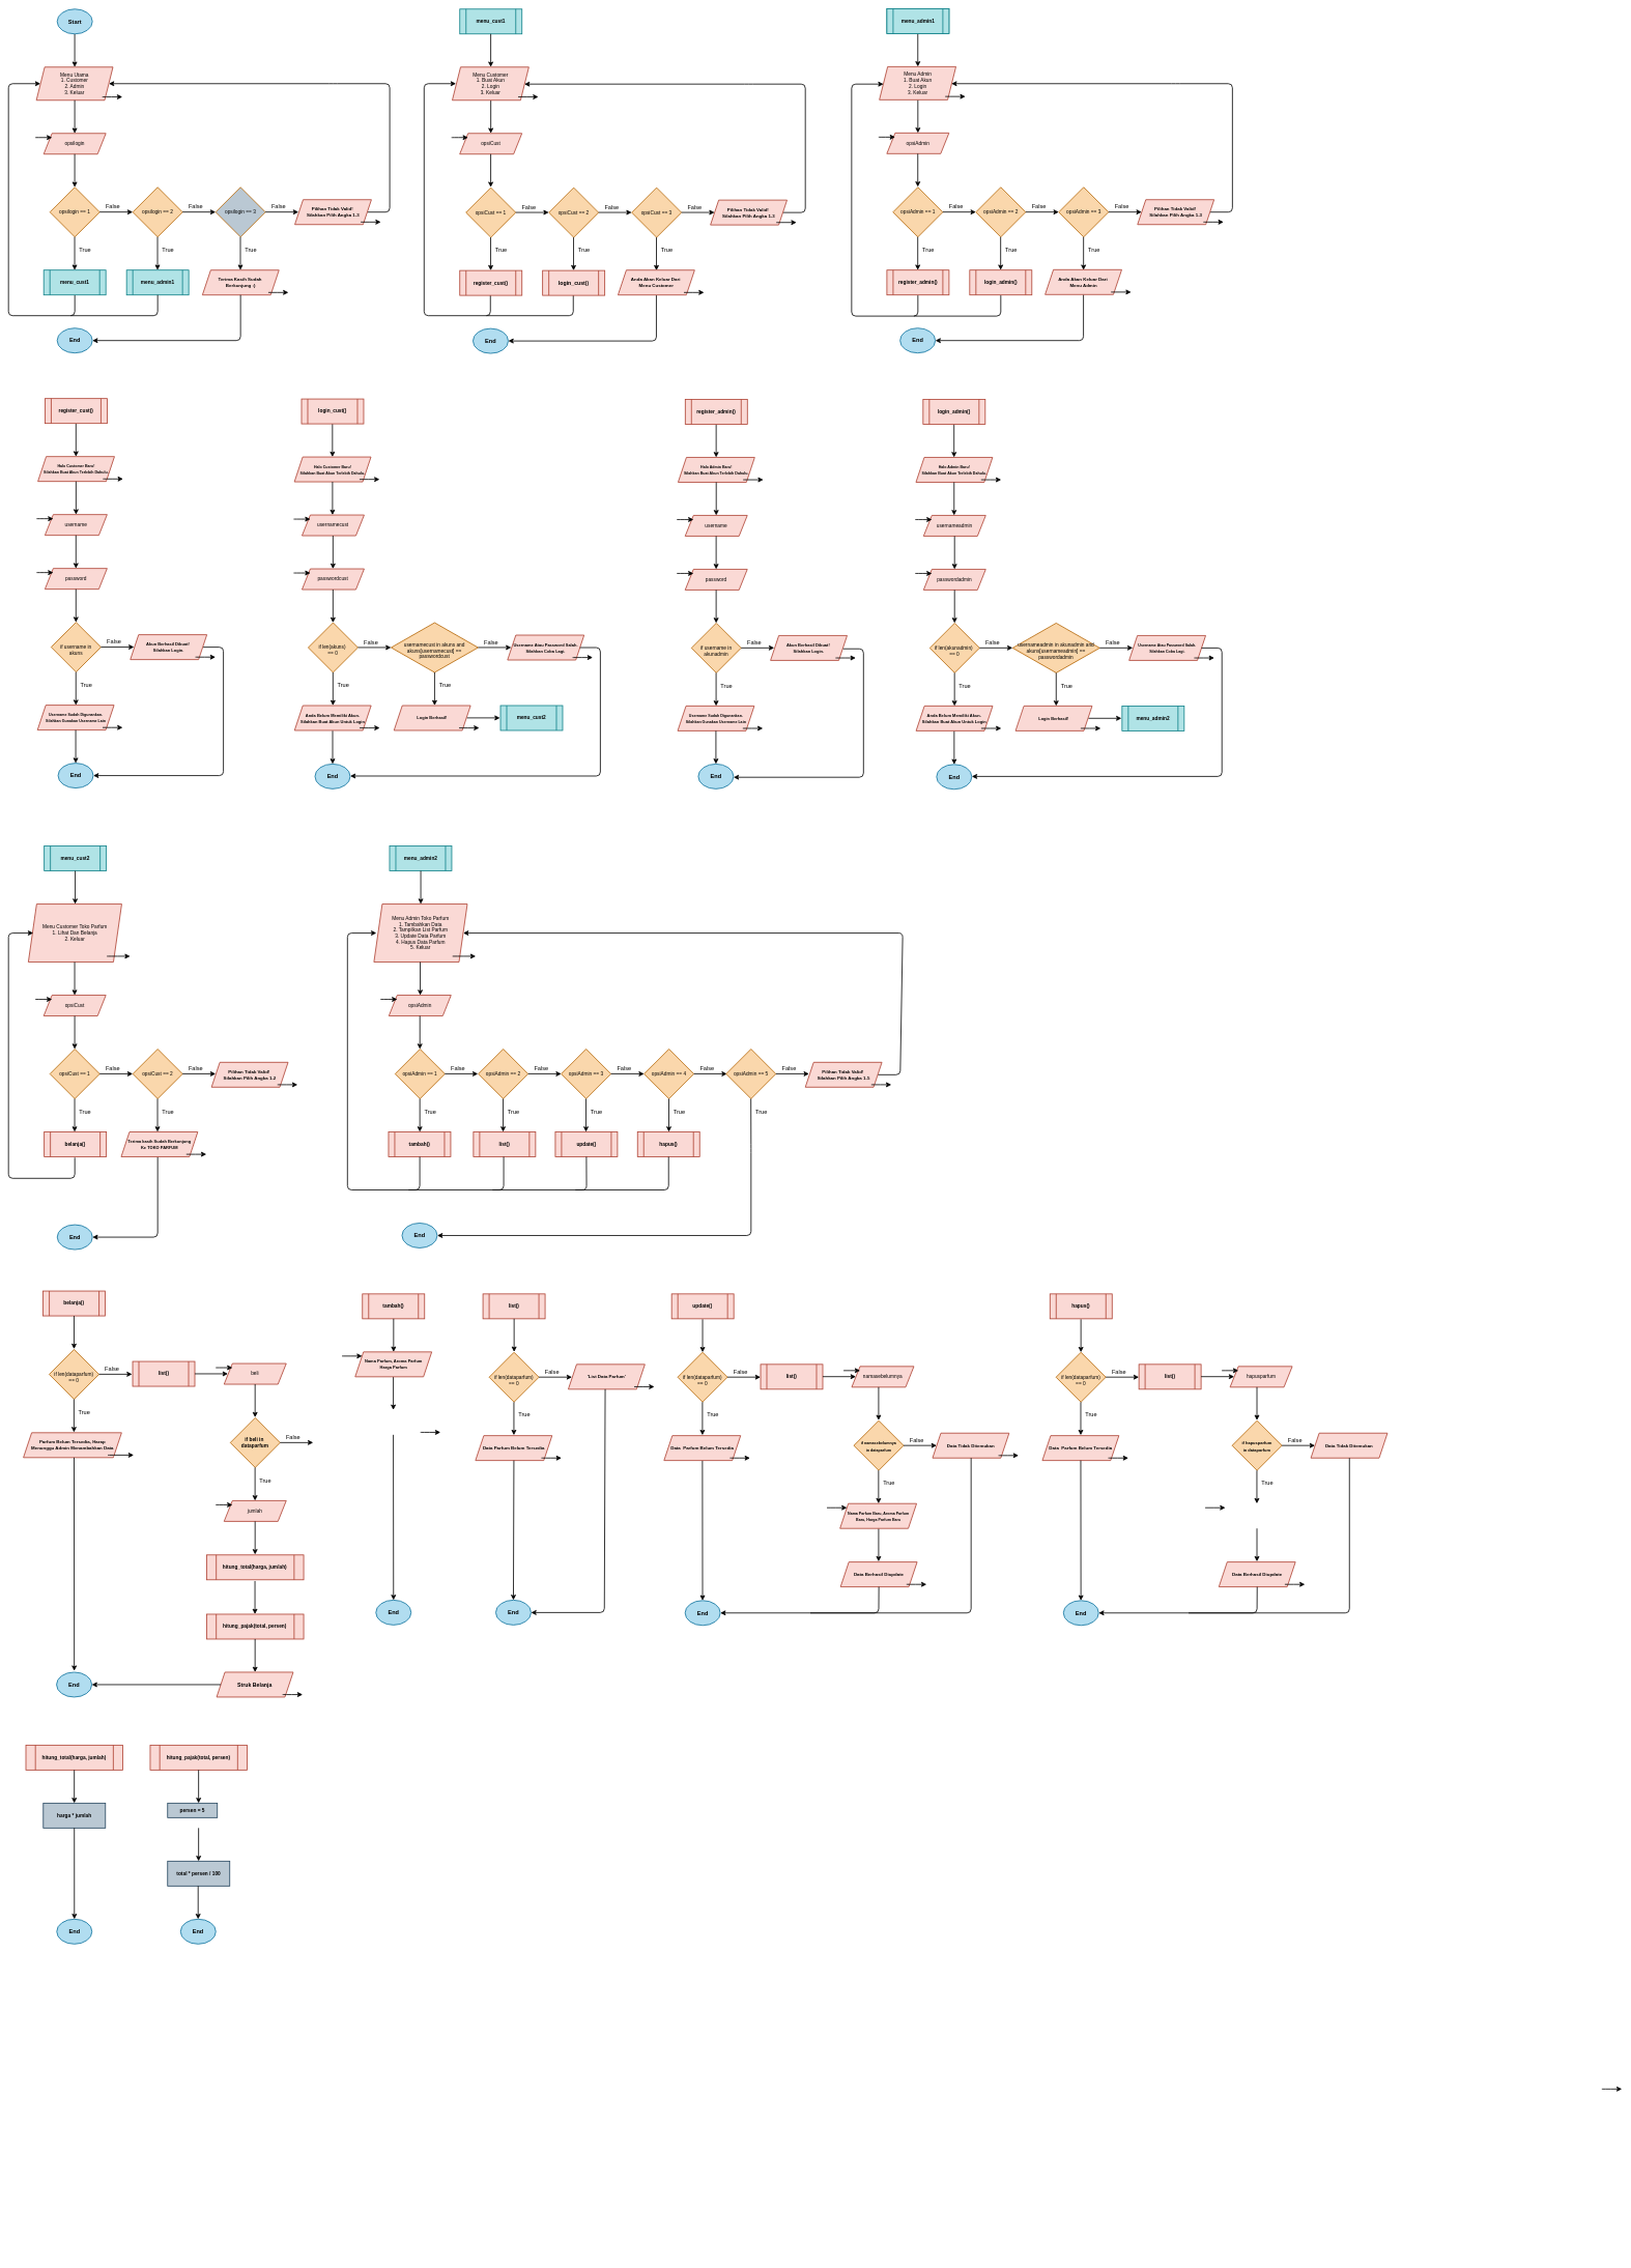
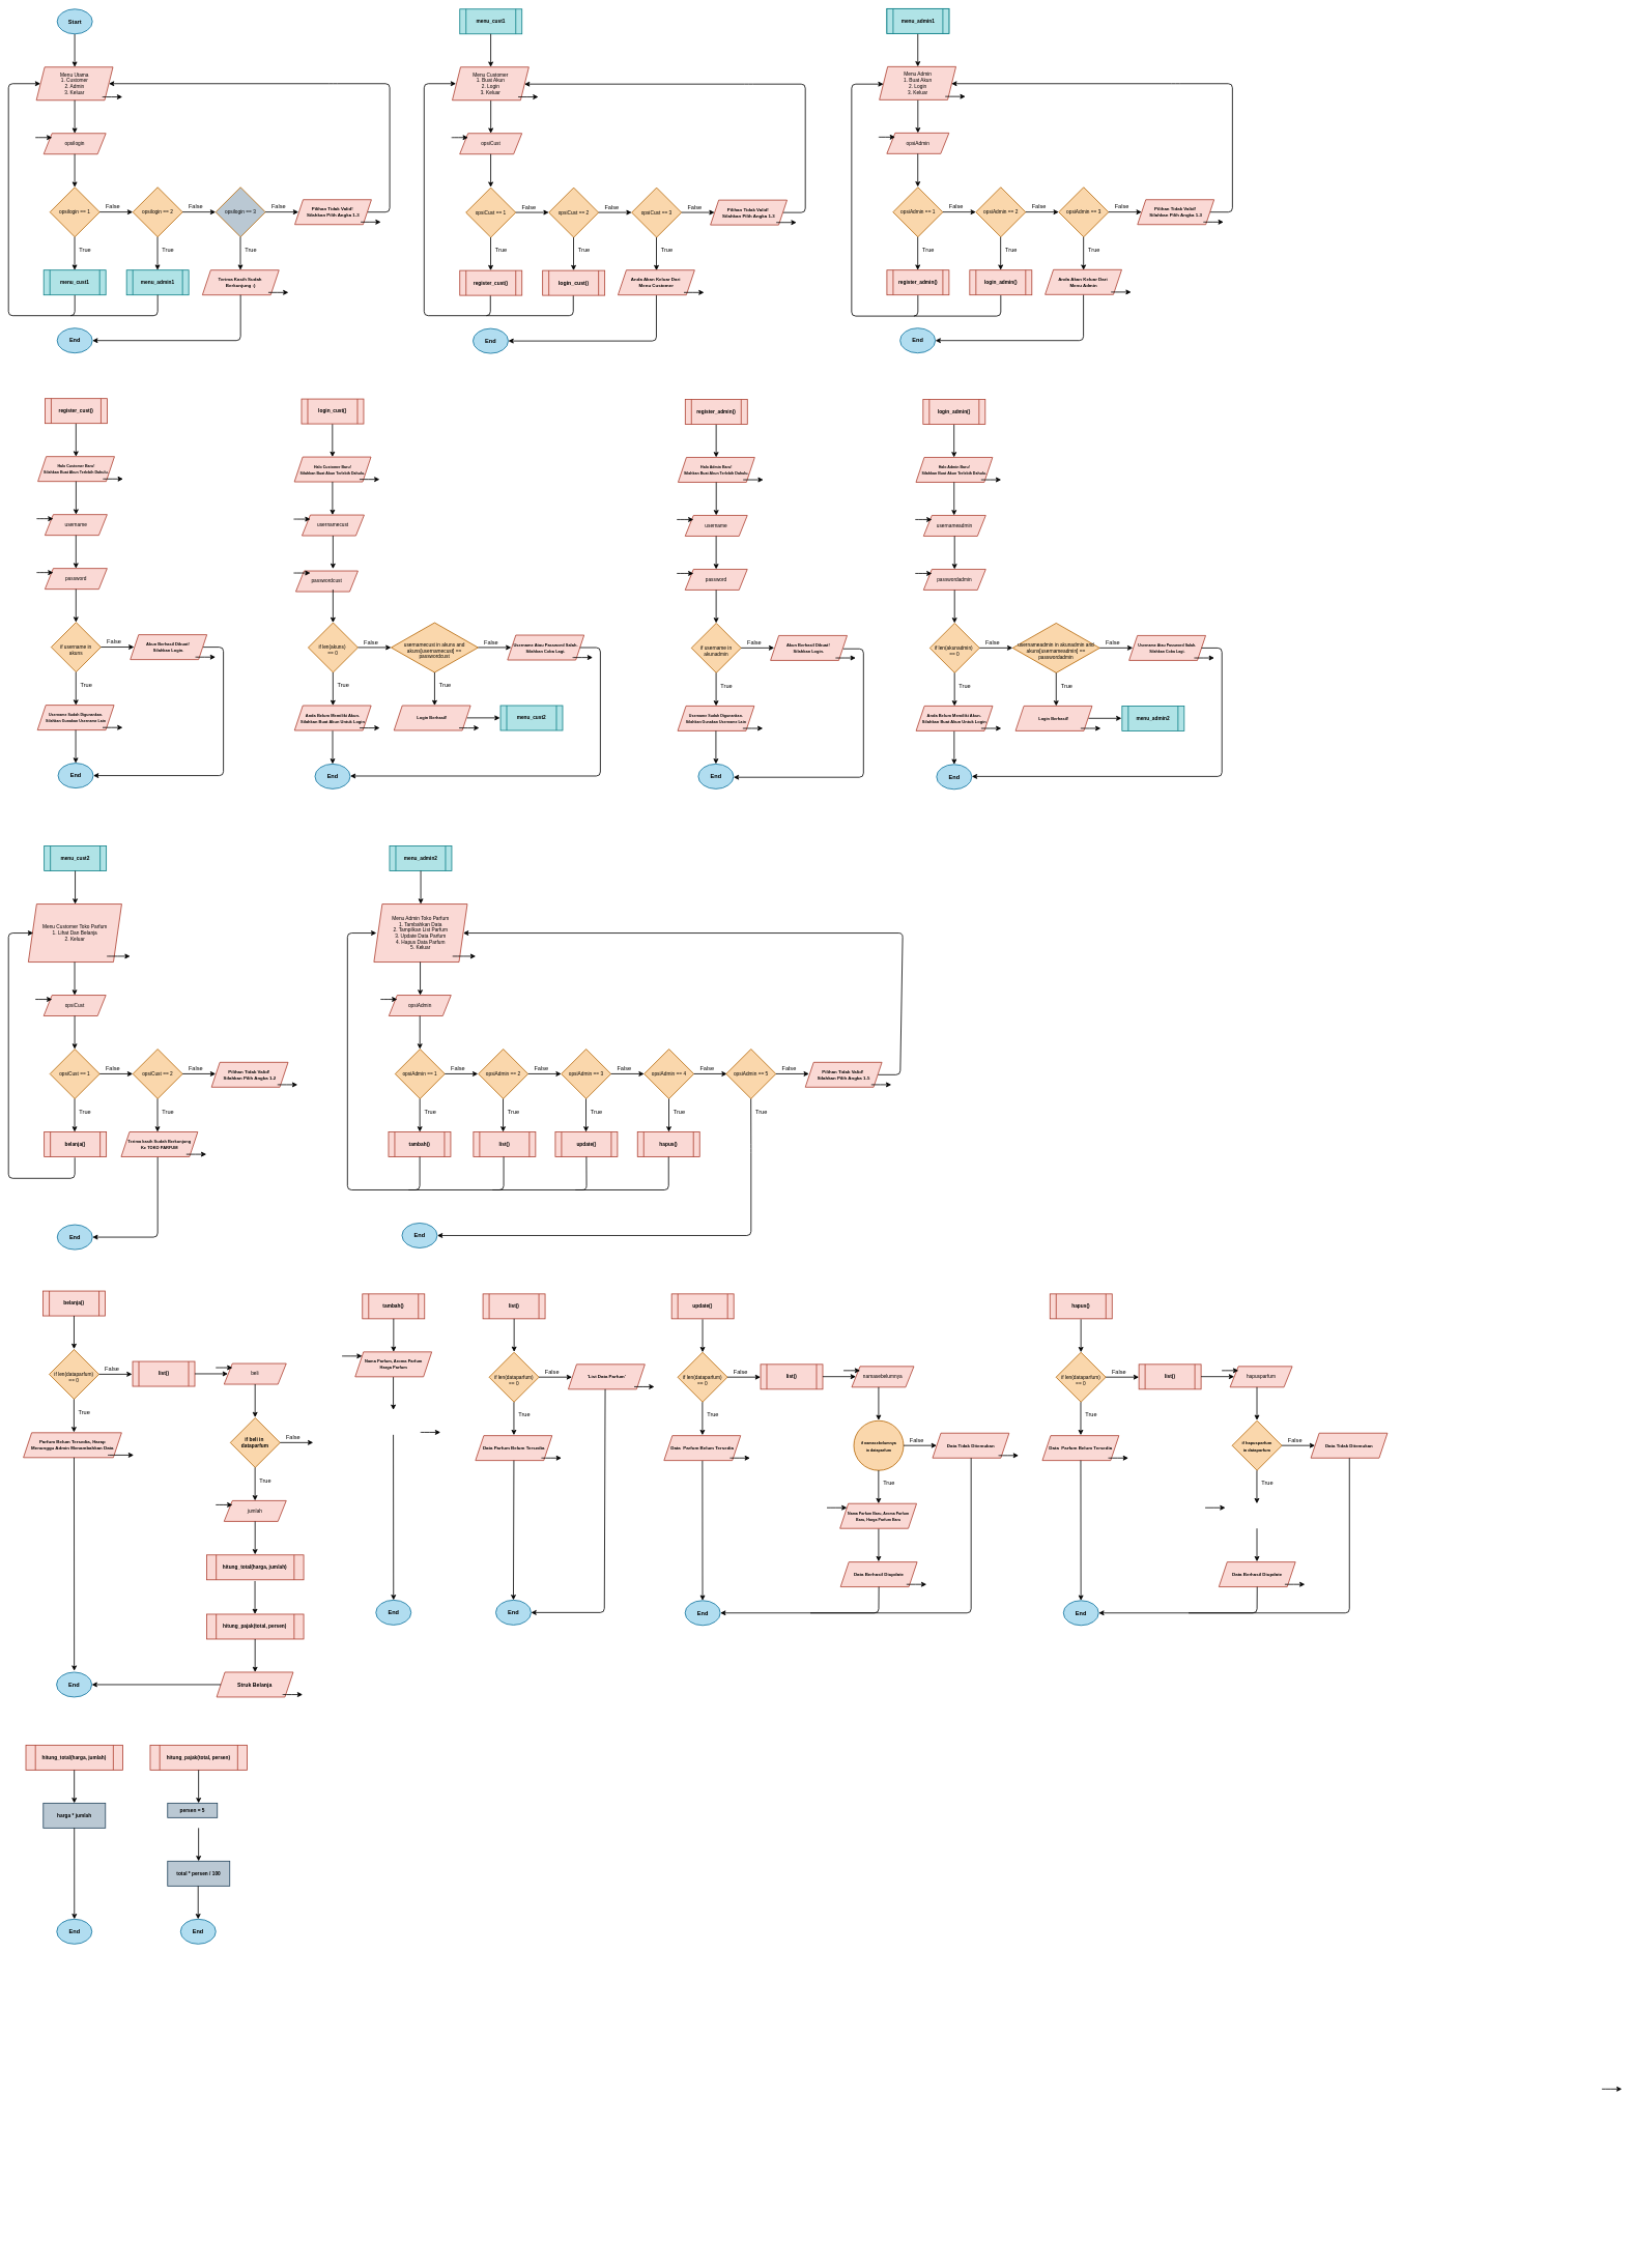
- <mxCell id="286" value="passwordcust" style="shape=parallelogram;perimeter=parallelogramPerimeter;whiteSpace=wrap;html=1;fixedSize=1;fillColor=#fad9d5;strokeColor=#ae4132;strokeWidth=2;" vertex="1" parent="285"><mxGeometry x="20" width="150" height="50" as="geometry" /></mxCell>
+ <mxCell id="286" value="passwordcust" style="shape=parallelogram;perimeter=parallelogramPerimeter;whiteSpace=wrap;html=1;fixedSize=1;fillColor=#fad9d5;strokeColor=#ae4132;strokeWidth=2;" vertex="1" parent="285"><mxGeometry x="5" y="5" width="150" height="50" as="geometry" /></mxCell>
- <mxCell id="215" value="&lt;div&gt;&lt;font style=&quot;font-size: 11px;&quot;&gt;&lt;sub style=&quot;&quot;&gt;&lt;b&gt;if namasebelumnya&lt;/b&gt;&lt;/sub&gt;&lt;/font&gt;&lt;/div&gt;&lt;div&gt;&lt;font style=&quot;font-size: 11px;&quot;&gt;&lt;sub style=&quot;&quot;&gt;&lt;b&gt;in dataparfum&lt;/b&gt;&lt;/sub&gt;&lt;/font&gt;&lt;/div&gt;" style="rhombus;whiteSpace=wrap;html=1;fillColor=#fad7ac;strokeColor=#b46504;strokeWidth=2;" vertex="1" parent="214"><mxGeometry width="120" height="120" as="geometry" /></mxCell>
+ <mxCell id="215" value="&lt;div&gt;&lt;font style=&quot;font-size: 11px;&quot;&gt;&lt;sub style=&quot;&quot;&gt;&lt;b&gt;if namasebelumnya&lt;/b&gt;&lt;/sub&gt;&lt;/font&gt;&lt;/div&gt;&lt;div&gt;&lt;font style=&quot;font-size: 11px;&quot;&gt;&lt;sub style=&quot;&quot;&gt;&lt;b&gt;in dataparfum&lt;/b&gt;&lt;/sub&gt;&lt;/font&gt;&lt;/div&gt;" style="ellipse;whiteSpace=wrap;html=1;fillColor=#fad7ac;strokeColor=#b46504;strokeWidth=2;" vertex="1" parent="214"><mxGeometry width="120" height="120" as="geometry" /></mxCell>
